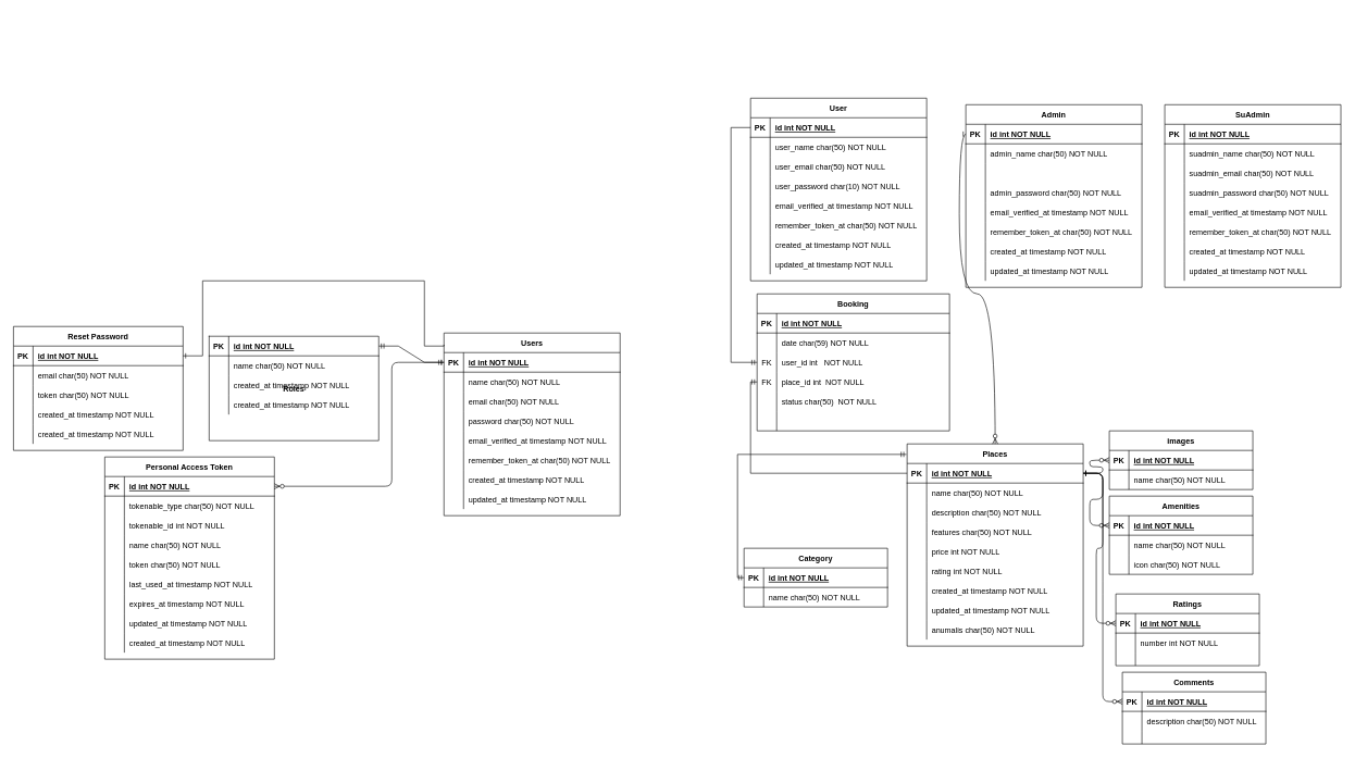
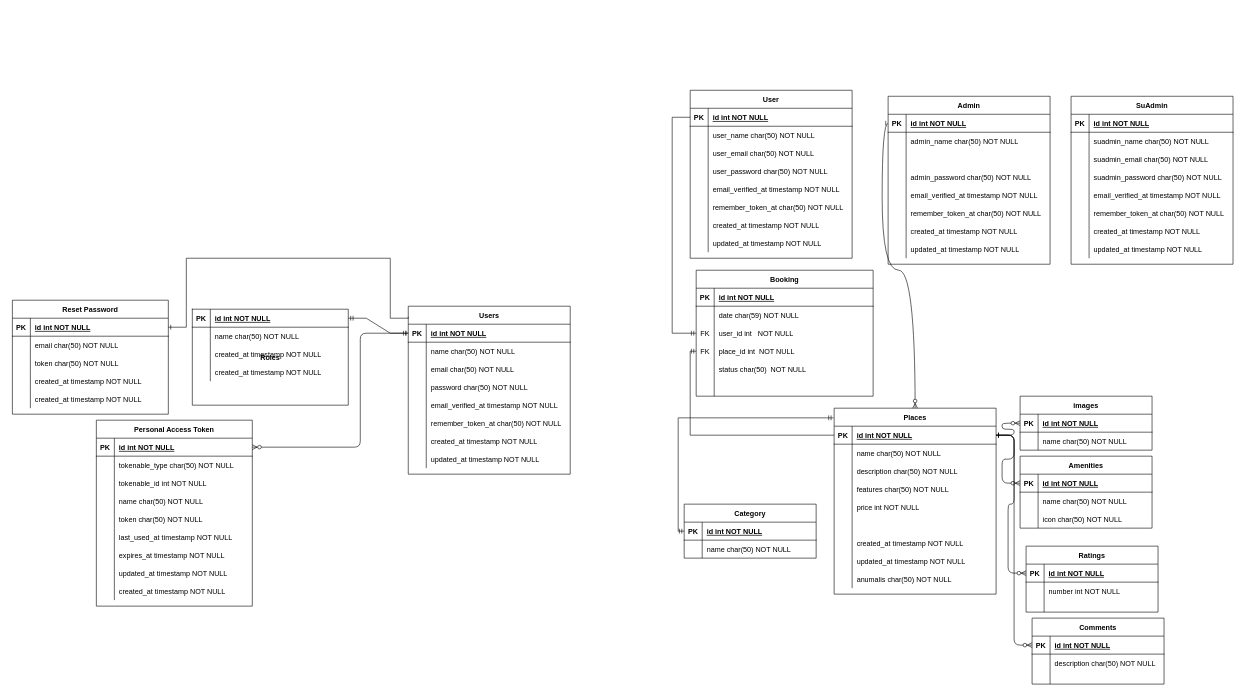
- <mxCell id="129" value="user_password char(10) NOT NULL" style="shape=partialRectangle;overflow=hidden;connectable=0;fillColor=none;top=0;left=0;bottom=0;right=0;align=left;spacingLeft=6;" vertex="1" parent="127"><mxGeometry x="30" width="240" height="30" as="geometry"><mxRectangle width="240" height="30" as="alternateBounds" /></mxGeometry></mxCell>
+ <mxCell id="129" value="user_password char(50) NOT NULL" style="shape=partialRectangle;overflow=hidden;connectable=0;fillColor=none;top=0;left=0;bottom=0;right=0;align=left;spacingLeft=6;" vertex="1" parent="127"><mxGeometry x="30" width="240" height="30" as="geometry"><mxRectangle width="240" height="30" as="alternateBounds" /></mxGeometry></mxCell>
- <mxCell id="88" value="rating int NOT NULL" style="shape=partialRectangle;overflow=hidden;connectable=0;fillColor=none;top=0;left=0;bottom=0;right=0;align=left;spacingLeft=6;" vertex="1" parent="86"><mxGeometry x="30" width="240" height="30" as="geometry"><mxRectangle width="240" height="30" as="alternateBounds" /></mxGeometry></mxCell>
